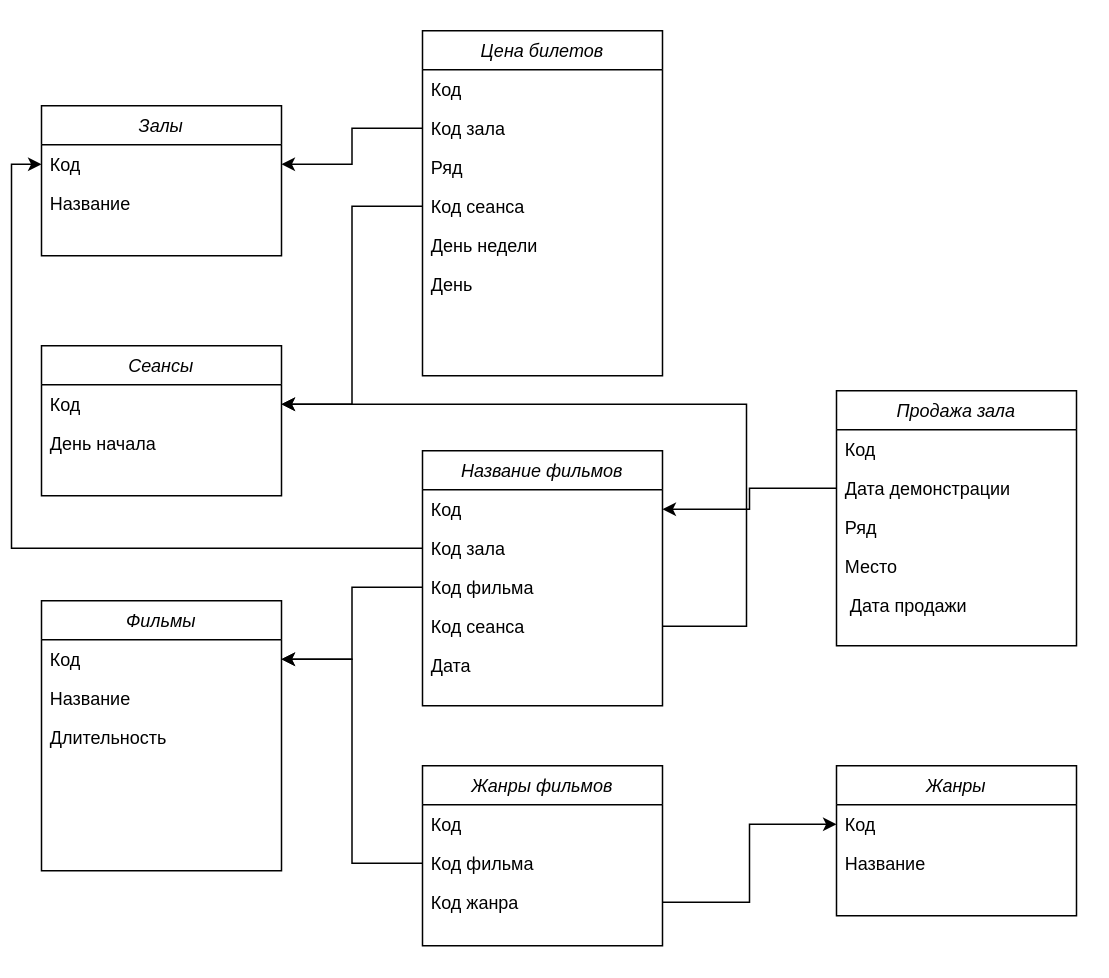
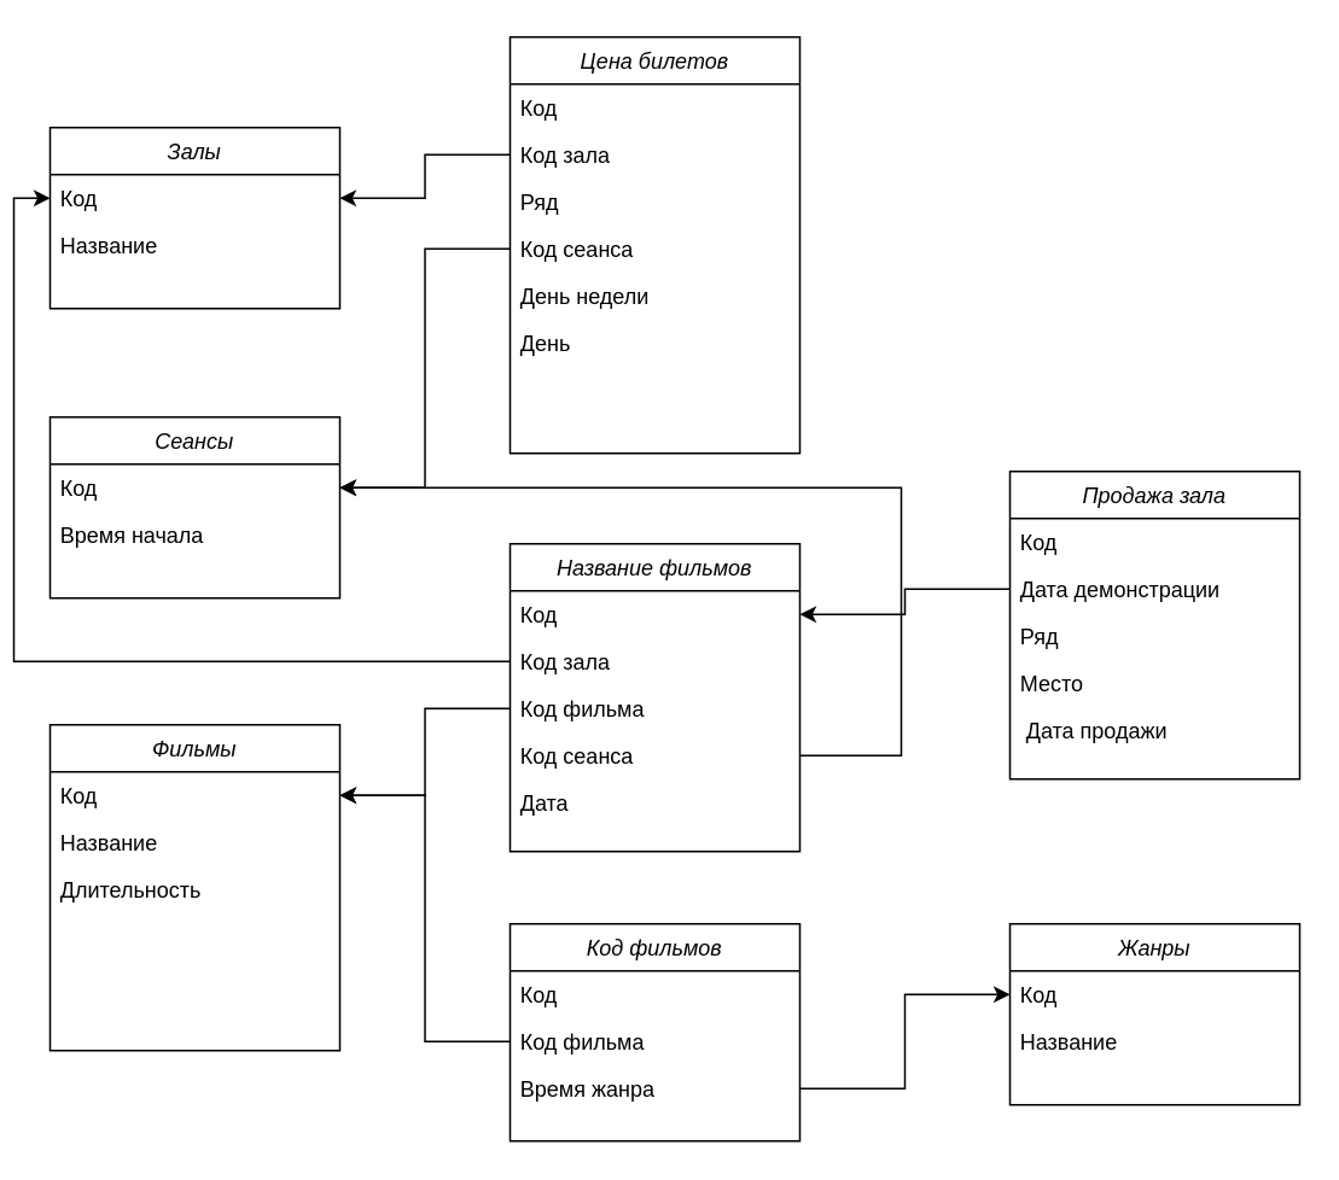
- <mxCell id="11" value="День начала" style="text;align=left;verticalAlign=top;spacingLeft=4;spacingRight=4;overflow=hidden;rotatable=0;points=[[0,0.5],[1,0.5]];portConstraint=eastwest;rounded=0;shadow=0;html=0;" parent="9" vertex="1"><mxGeometry y="52" width="160" height="26" as="geometry" /></mxCell>
+ <mxCell id="11" value="Время начала" style="text;align=left;verticalAlign=top;spacingLeft=4;spacingRight=4;overflow=hidden;rotatable=0;points=[[0,0.5],[1,0.5]];portConstraint=eastwest;rounded=0;shadow=0;html=0;" parent="9" vertex="1"><mxGeometry y="52" width="160" height="26" as="geometry" /></mxCell>
- <mxCell id="40" value="Жанры фильмов" style="swimlane;fontStyle=2;align=center;verticalAlign=top;childLayout=stackLayout;horizontal=1;startSize=26;horizontalStack=0;resizeParent=1;resizeLast=0;collapsible=1;marginBottom=0;rounded=0;shadow=0;strokeWidth=1;" parent="1" vertex="1"><mxGeometry x="274" y="510" width="160" height="120" as="geometry"><mxRectangle x="230" y="140" width="160" height="26" as="alternateBounds" /></mxGeometry></mxCell>
+ <mxCell id="40" value="Код фильмов" style="swimlane;fontStyle=2;align=center;verticalAlign=top;childLayout=stackLayout;horizontal=1;startSize=26;horizontalStack=0;resizeParent=1;resizeLast=0;collapsible=1;marginBottom=0;rounded=0;shadow=0;strokeWidth=1;" parent="1" vertex="1"><mxGeometry x="274" y="510" width="160" height="120" as="geometry"><mxRectangle x="230" y="140" width="160" height="26" as="alternateBounds" /></mxGeometry></mxCell>
- <mxCell id="43" value="Код жанра" style="text;align=left;verticalAlign=top;spacingLeft=4;spacingRight=4;overflow=hidden;rotatable=0;points=[[0,0.5],[1,0.5]];portConstraint=eastwest;rounded=0;shadow=0;html=0;" parent="40" vertex="1"><mxGeometry y="78" width="160" height="26" as="geometry" /></mxCell>
+ <mxCell id="43" value="Время жанра" style="text;align=left;verticalAlign=top;spacingLeft=4;spacingRight=4;overflow=hidden;rotatable=0;points=[[0,0.5],[1,0.5]];portConstraint=eastwest;rounded=0;shadow=0;html=0;" parent="40" vertex="1"><mxGeometry y="78" width="160" height="26" as="geometry" /></mxCell>
